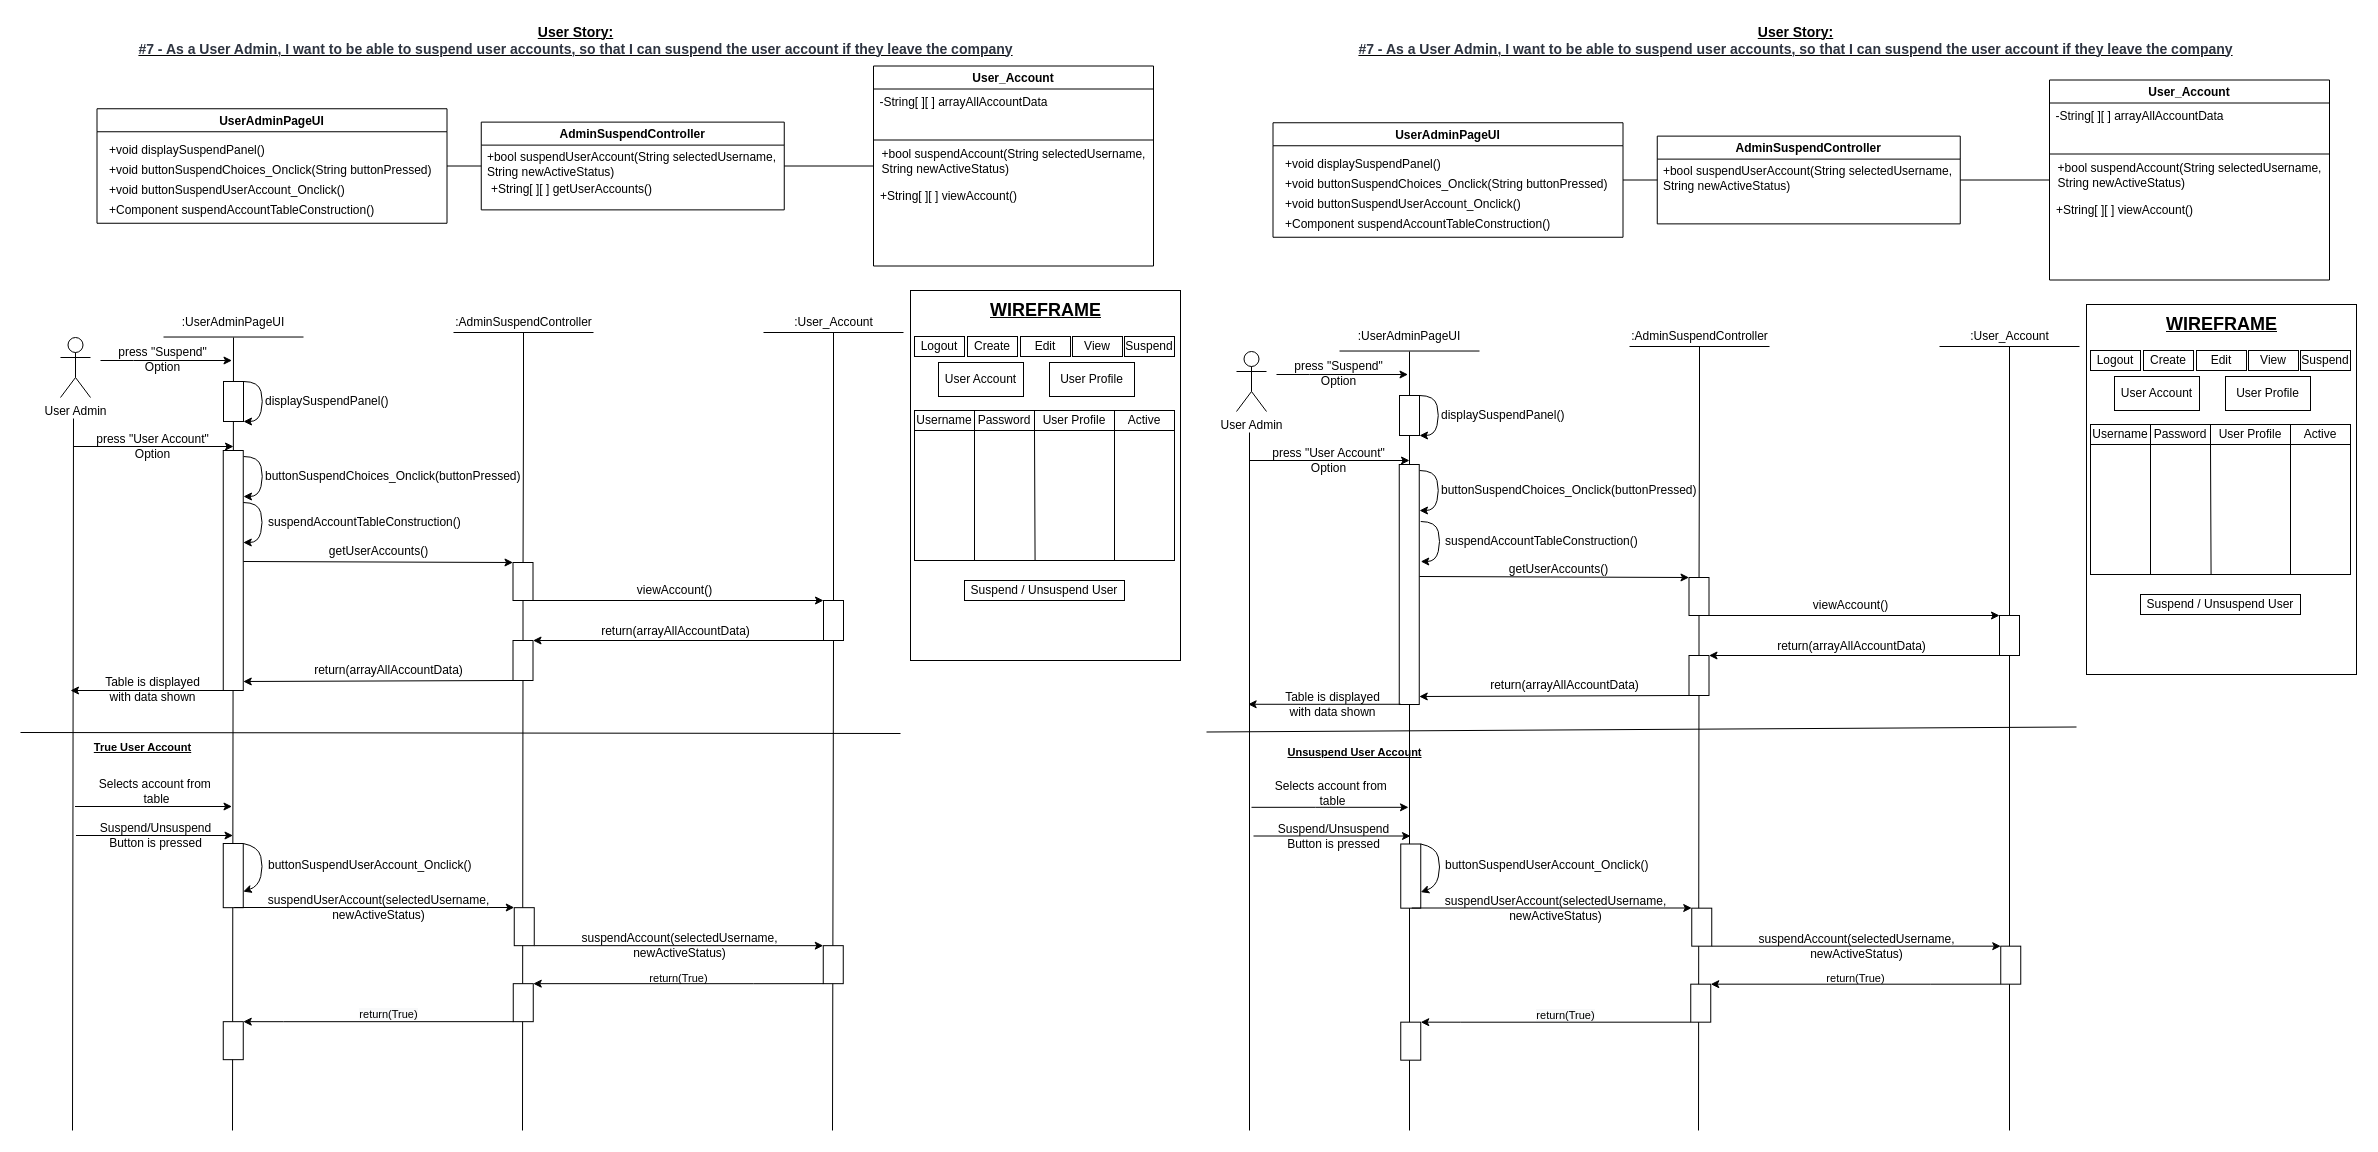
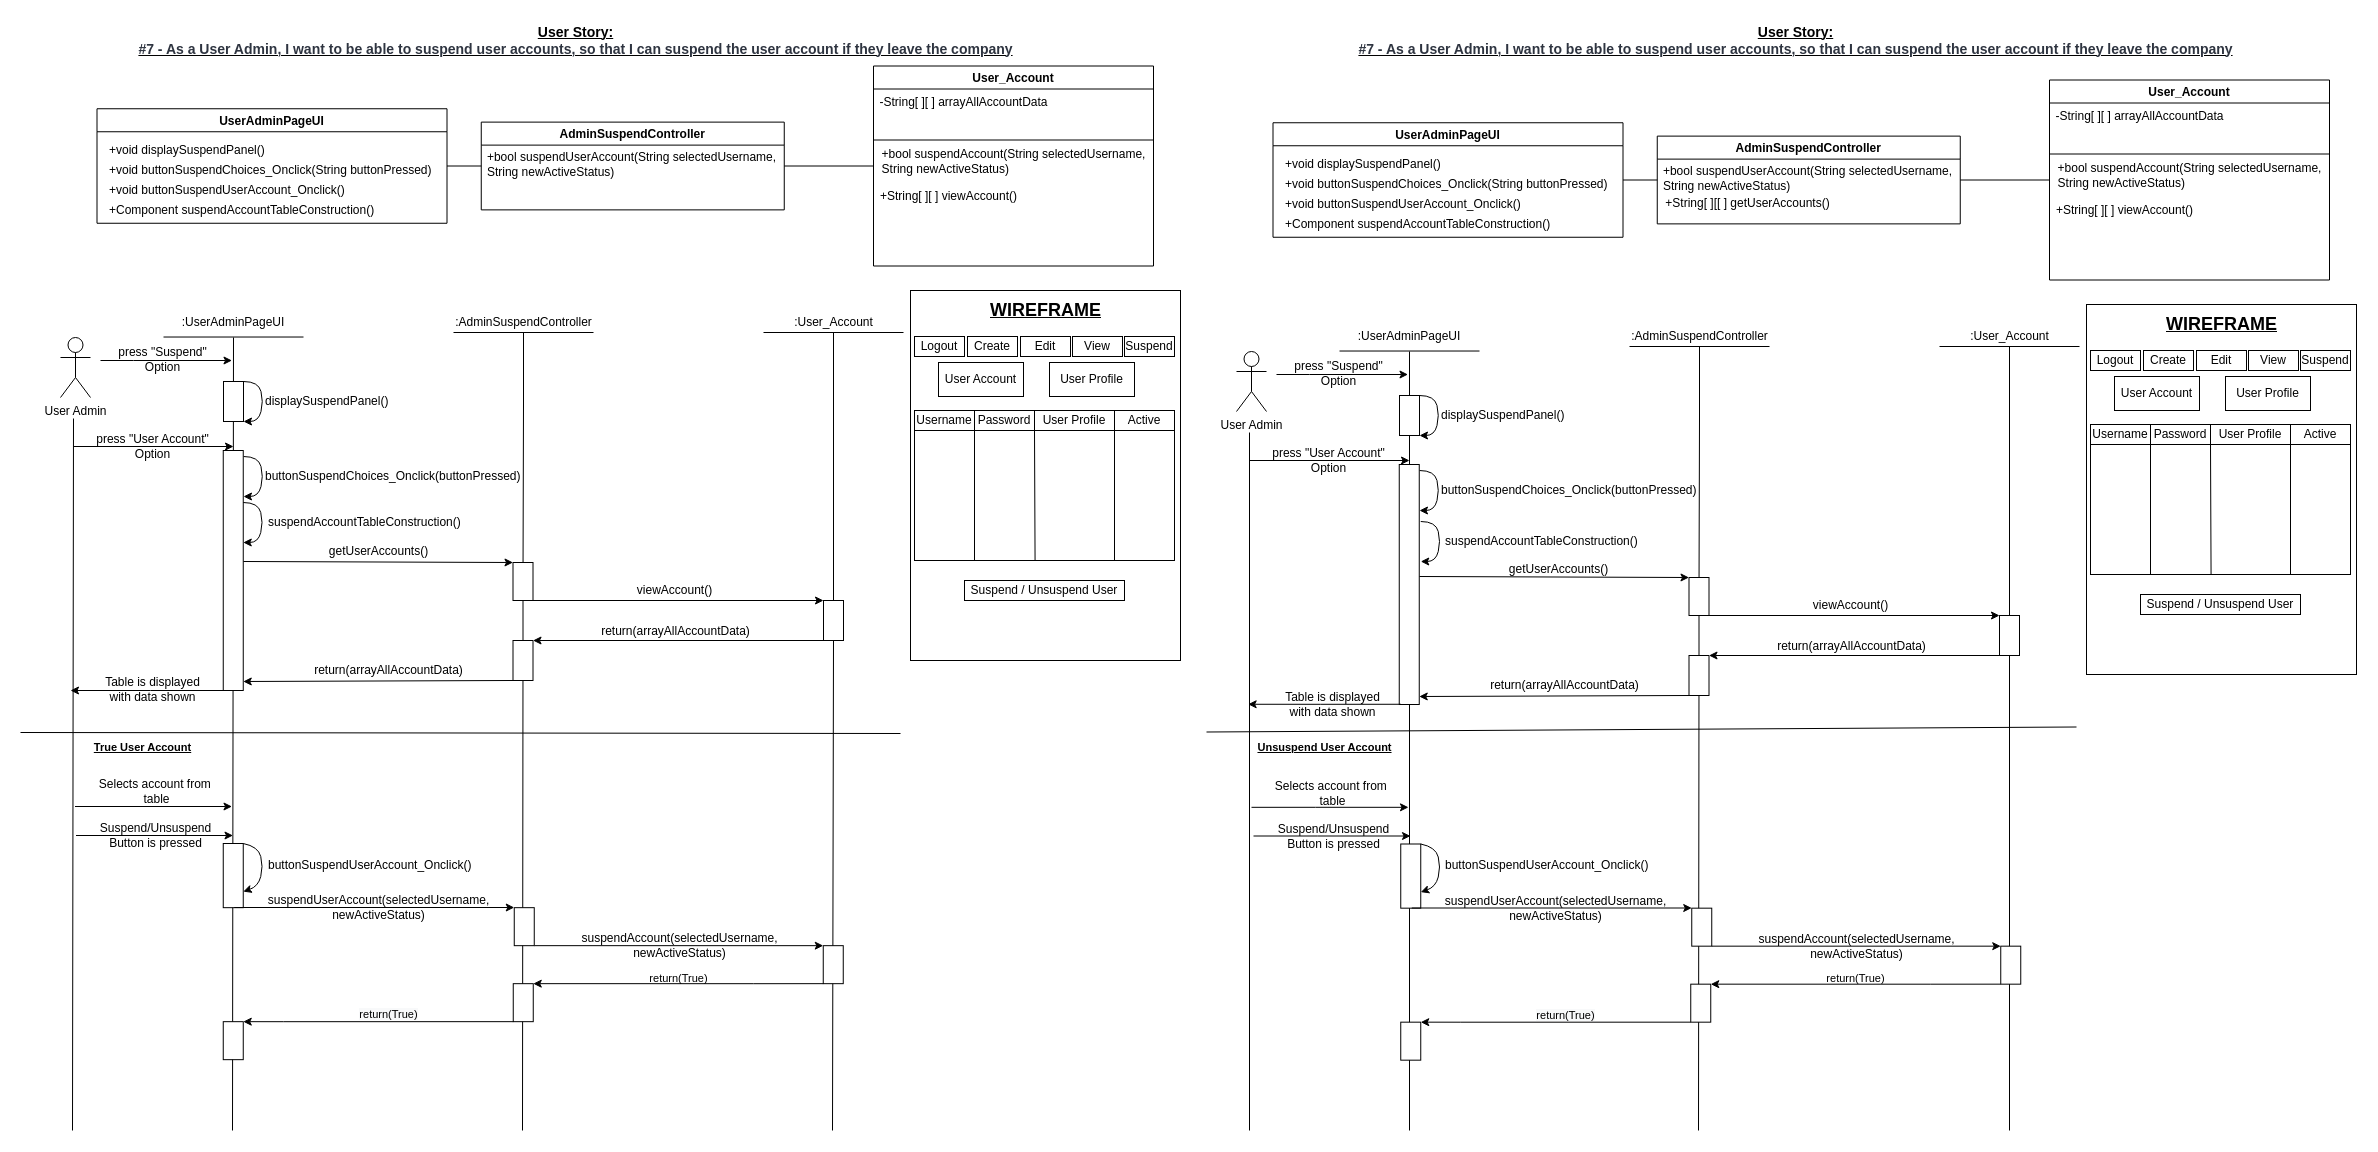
- <mxCell id="12" value="&lt;div style=&quot;text-align: left&quot;&gt;+String[ ][ ] getUserAccounts()&lt;/div&gt;" style="text;html=1;align=center;verticalAlign=middle;resizable=0;points=[];autosize=1;strokeColor=none;fillColor=none;" parent="10" vertex="1"><mxGeometry y="57.75" width="180" height="20" as="geometry" /></mxCell>
+ <mxCell id="106" value="&lt;div style=&quot;text-align: left&quot;&gt;+String[ ][[ ] getUserAccounts()&lt;/div&gt;" style="text;html=1;align=center;verticalAlign=middle;resizable=0;points=[];autosize=1;strokeColor=none;fillColor=none;" parent="104" vertex="1"><mxGeometry y="57.75" width="180" height="20" as="geometry" /></mxCell>
- <mxCell id="140" value="&lt;b&gt;&lt;u&gt;Unsuspend User Account&lt;/u&gt;&lt;/b&gt;" style="text;html=1;align=center;verticalAlign=middle;resizable=0;points=[];autosize=1;strokeColor=none;fillColor=none;fontSize=11;" parent="1" vertex="1"><mxGeometry x="1279" y="741.5" width="150" height="20" as="geometry" /></mxCell>
+ <mxCell id="140" value="&lt;b&gt;&lt;u&gt;Unsuspend User Account&lt;/u&gt;&lt;/b&gt;" style="text;html=1;align=center;verticalAlign=middle;resizable=0;points=[];autosize=1;strokeColor=none;fillColor=none;fontSize=11;" parent="1" vertex="1"><mxGeometry x="1249" y="736.5" width="150" height="20" as="geometry" /></mxCell>
